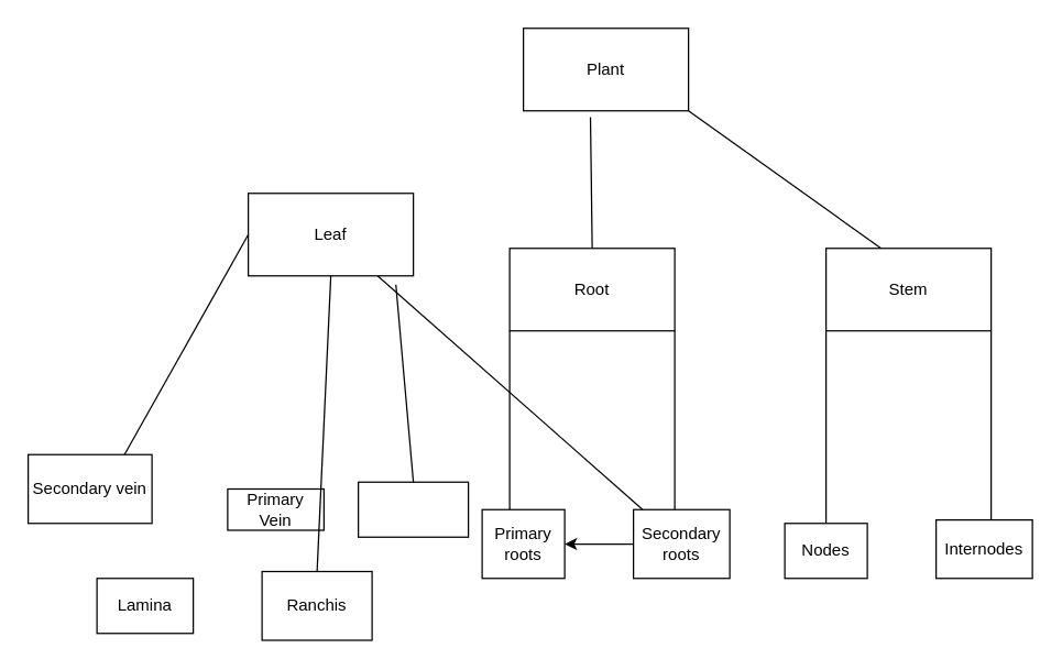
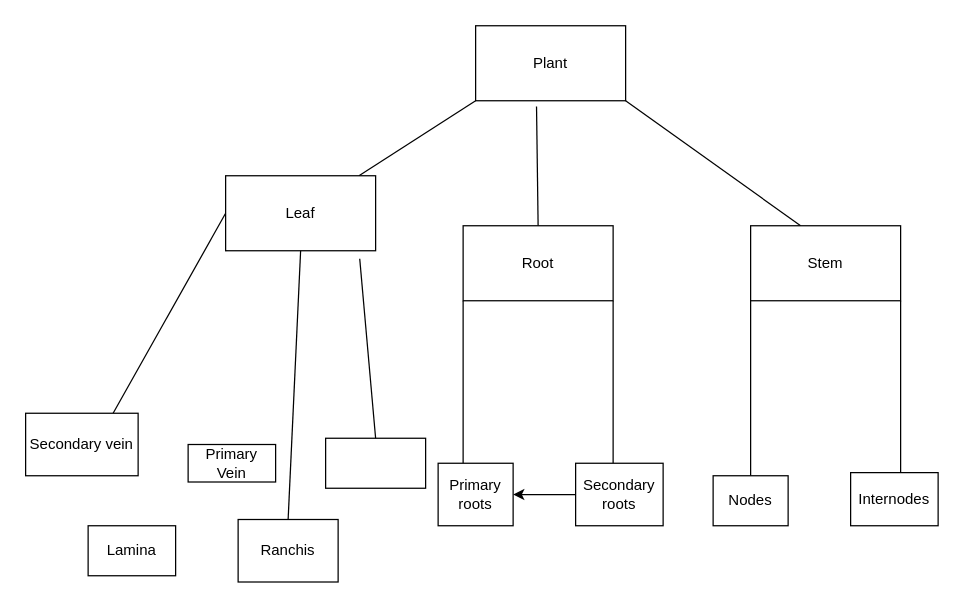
- <mxCell id="3" value="" style="endArrow=none;html=1;rounded=0;" edge="1" parent="1" source="21" target="14"><mxGeometry width="50" height="50" relative="1" as="geometry"><mxPoint x="230" y="180" as="sourcePoint" /><mxPoint x="460" y="150" as="targetPoint" /></mxGeometry></mxCell>
+ <mxCell id="3" value="" style="endArrow=none;html=1;rounded=0;entryX=0;entryY=1;entryDx=0;entryDy=0;" edge="1" parent="1" source="21" target="2"><mxGeometry width="50" height="50" relative="1" as="geometry"><mxPoint x="230" y="180" as="sourcePoint" /><mxPoint x="460" y="150" as="targetPoint" /></mxGeometry></mxCell>
- <mxCell id="22" value="Primary Vein" style="rounded=0;whiteSpace=wrap;html=1;" vertex="1" parent="1"><mxGeometry x="165" y="355" width="70" height="30" as="geometry" /></mxCell>
+ <mxCell id="22" value="Primary Vein" style="rounded=0;whiteSpace=wrap;html=1;" vertex="1" parent="1"><mxGeometry x="150" y="355" width="70" height="30" as="geometry" /></mxCell>
